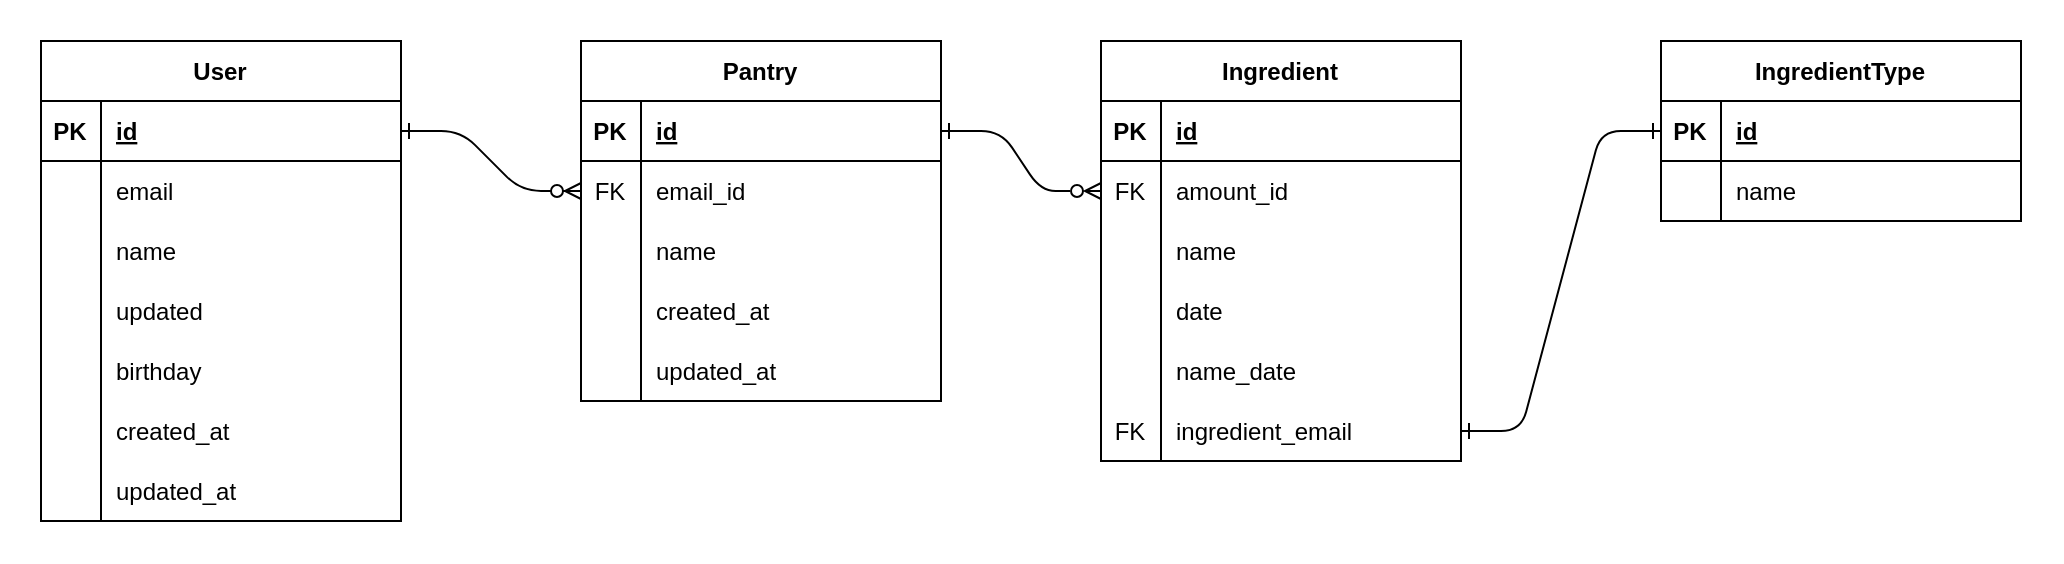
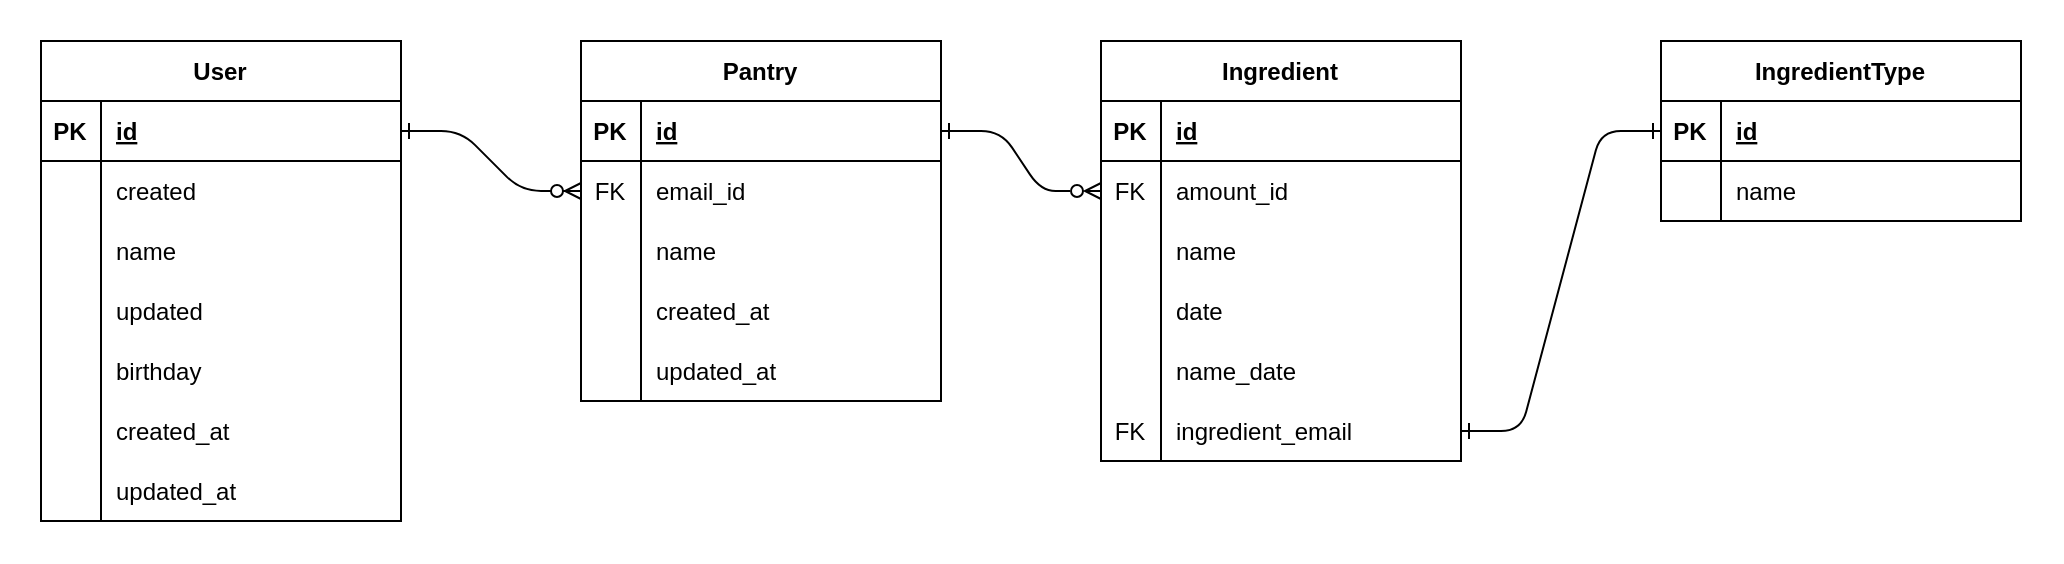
- <mxCell id="9" value="email" style="shape=partialRectangle;connectable=0;fillColor=none;top=0;left=0;bottom=0;right=0;align=left;spacingLeft=6;overflow=hidden;" parent="7" vertex="1"><mxGeometry x="30" width="150" height="30" as="geometry"><mxRectangle width="150" height="30" as="alternateBounds" /></mxGeometry></mxCell>
+ <mxCell id="9" value="created" style="shape=partialRectangle;connectable=0;fillColor=none;top=0;left=0;bottom=0;right=0;align=left;spacingLeft=6;overflow=hidden;" parent="7" vertex="1"><mxGeometry x="30" width="150" height="30" as="geometry"><mxRectangle width="150" height="30" as="alternateBounds" /></mxGeometry></mxCell>
